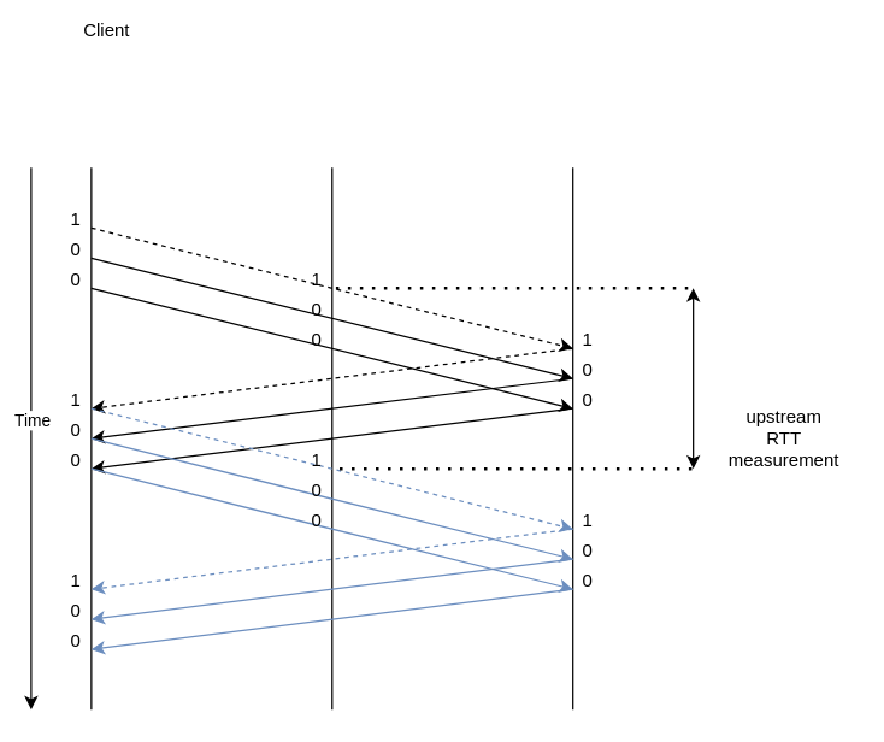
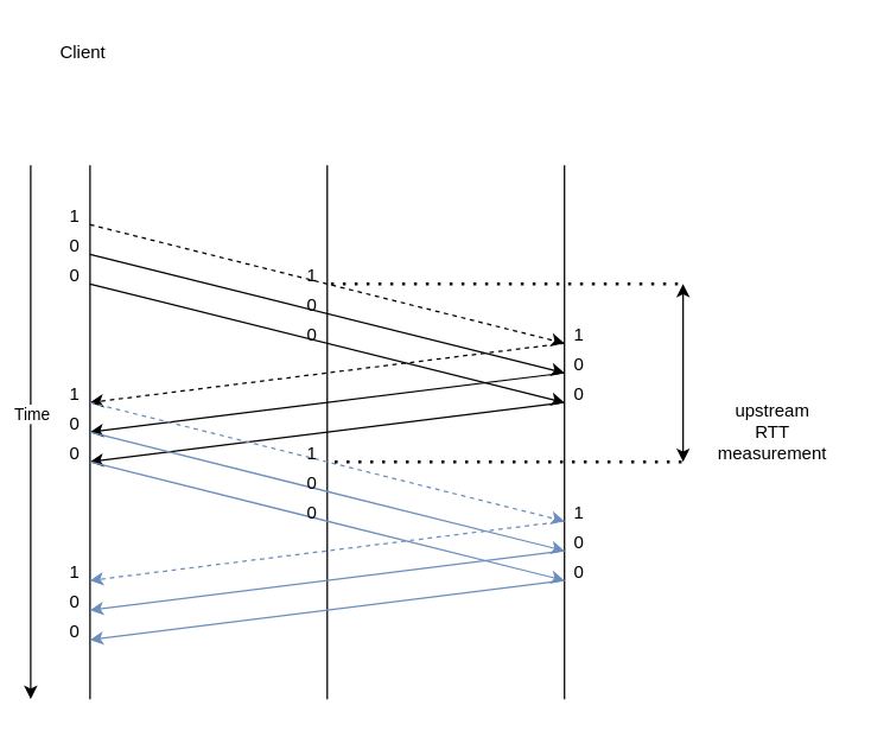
- <mxCell id="45" value="Client" style="text;html=1;align=center;verticalAlign=middle;resizable=0;points=[];autosize=1;strokeColor=none;fillColor=none;" parent="1" vertex="1"><mxGeometry x="45" y="5.11" width="50" height="30" as="geometry" /></mxCell>
+ <mxCell id="45" value="Client" style="text;html=1;align=center;verticalAlign=middle;resizable=0;points=[];autosize=1;strokeColor=none;fillColor=none;" parent="1" vertex="1"><mxGeometry x="30" y="20.11" width="50" height="30" as="geometry" /></mxCell>
